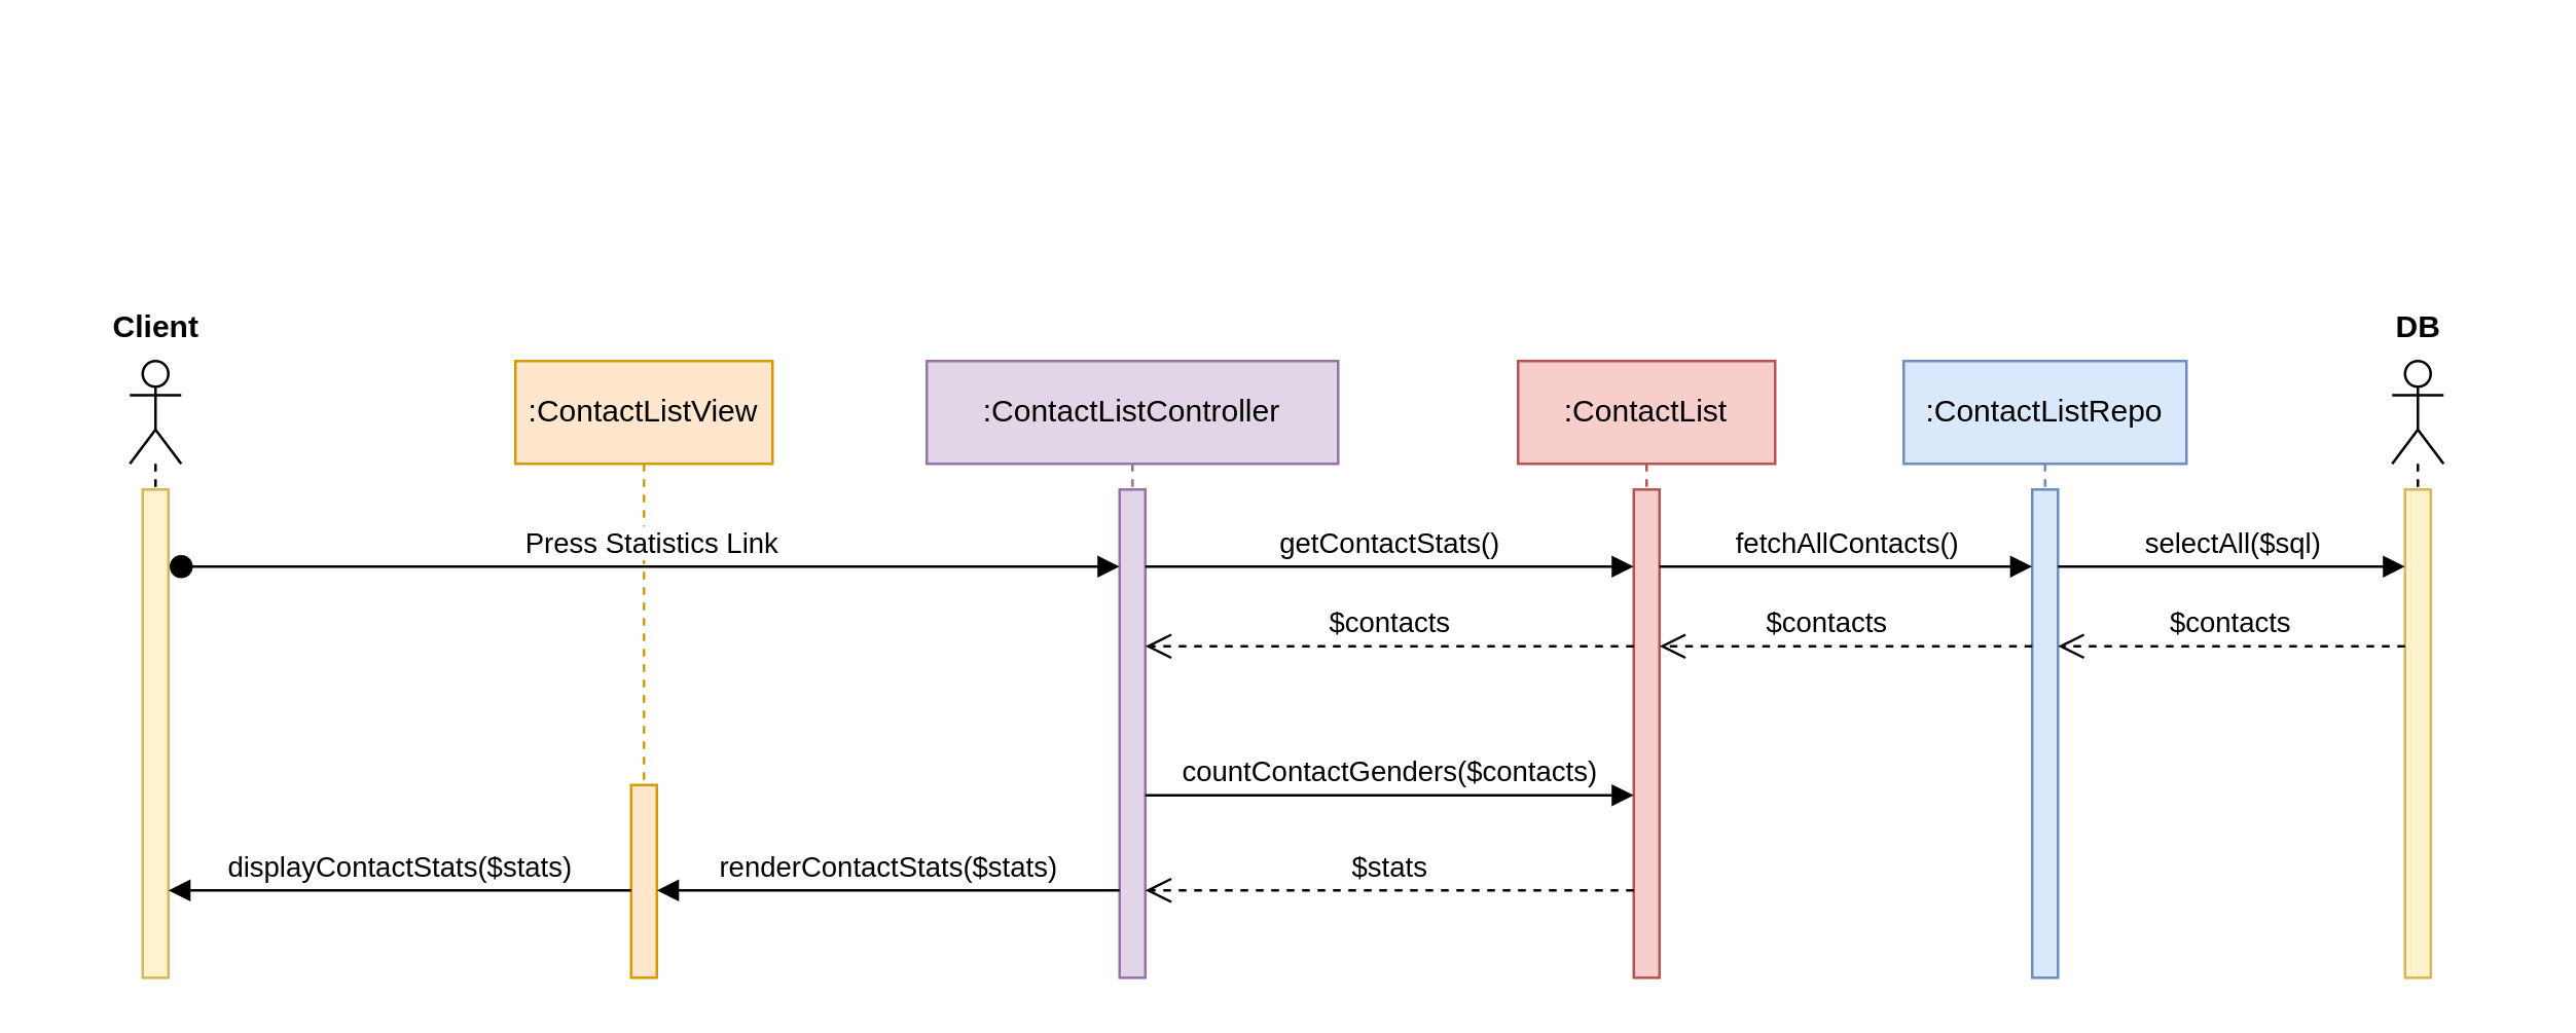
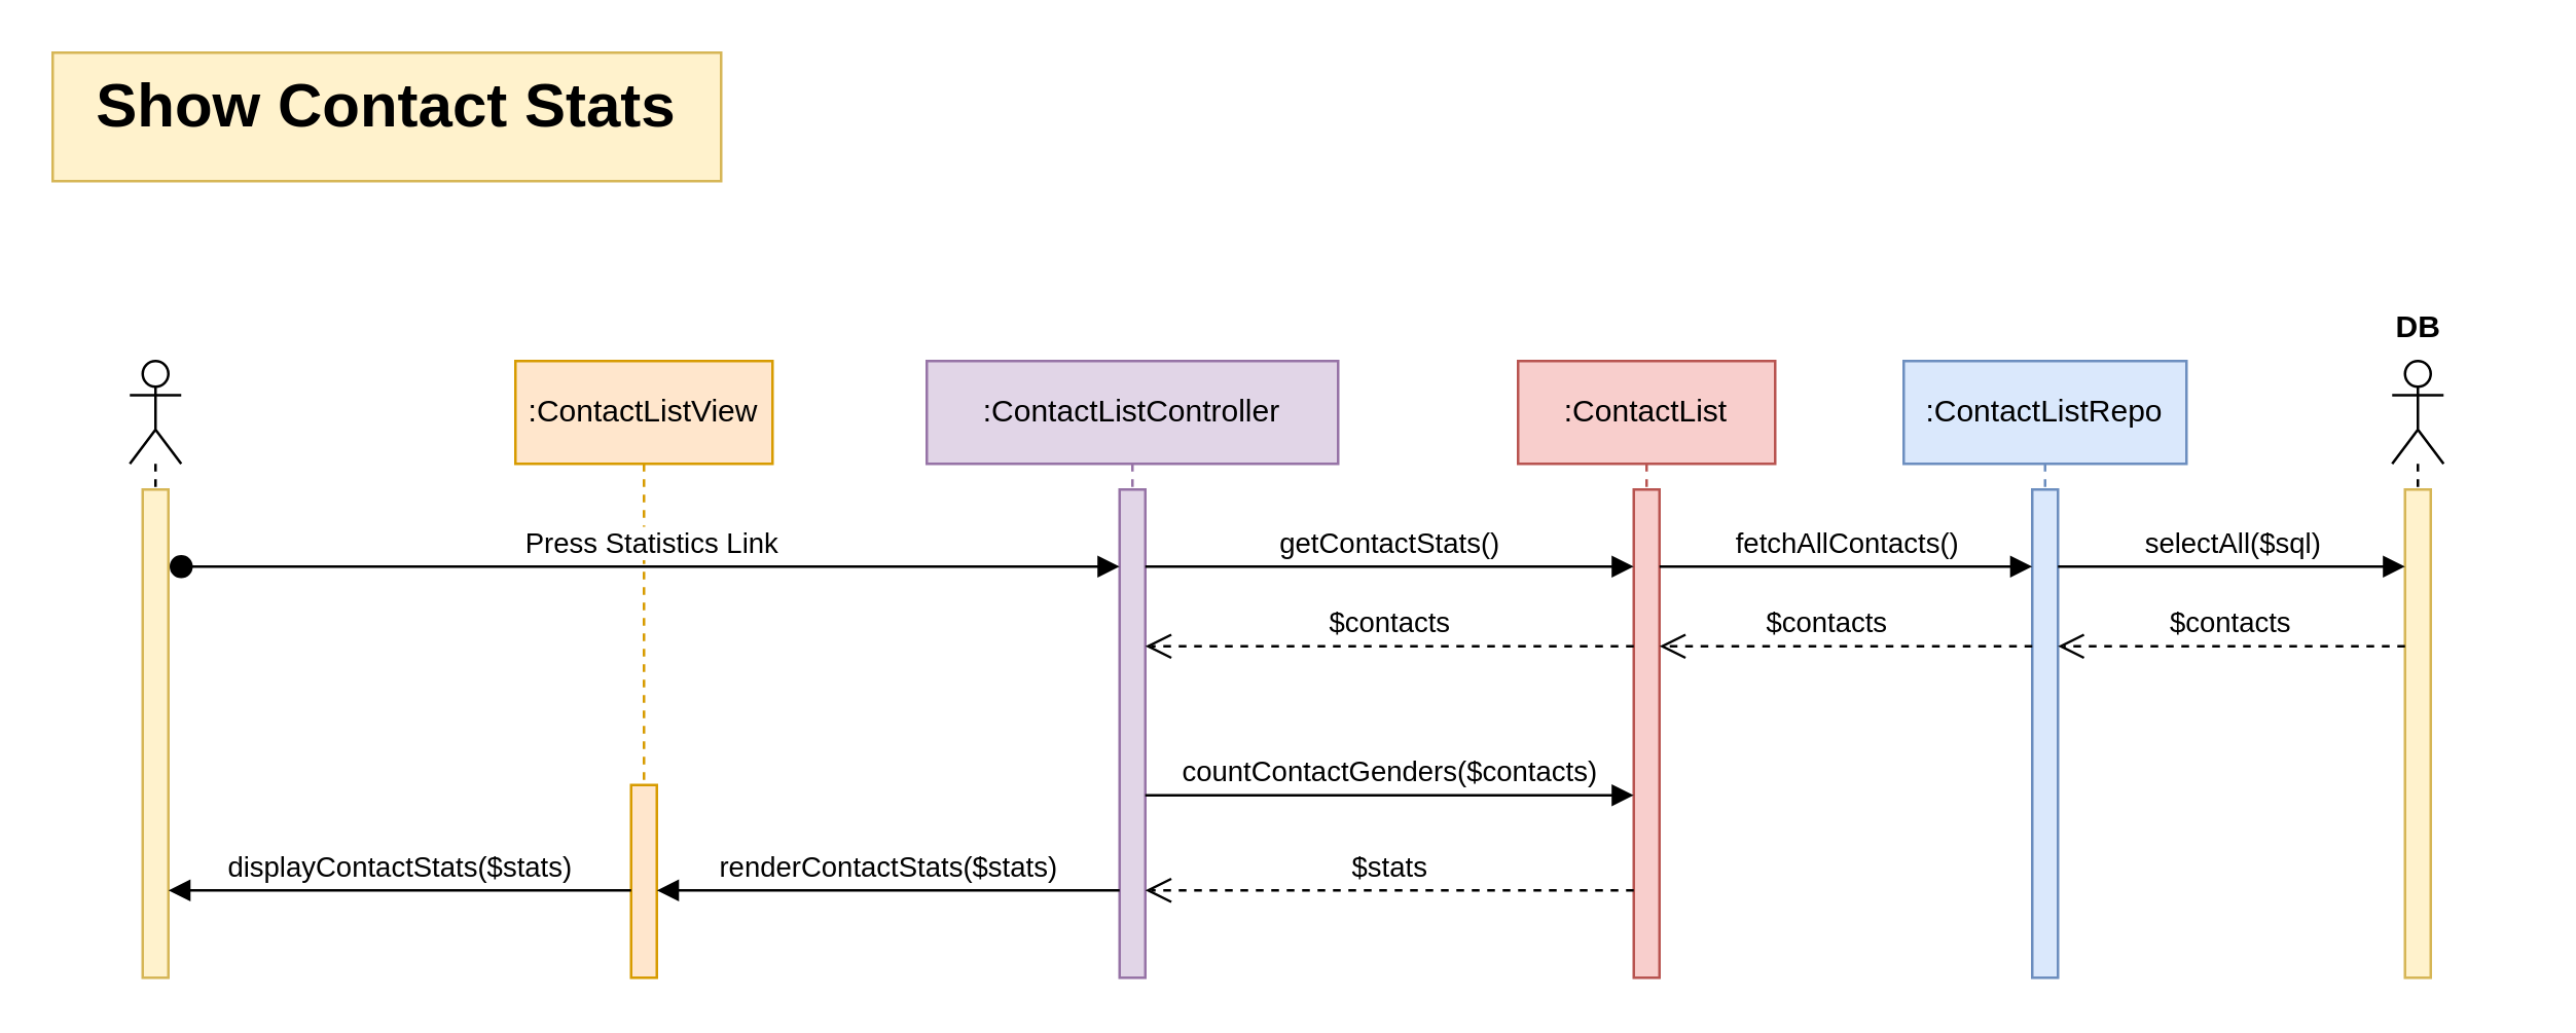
+ <mxCell id="2" value="&lt;h1 style=&quot;margin-top: 0px;&quot;&gt;Show Contact Stats&lt;/h1&gt;" style="text;html=1;whiteSpace=wrap;overflow=hidden;rounded=0;align=center;fillColor=#fff2cc;strokeColor=#d6b656;" parent="1" vertex="1"><mxGeometry x="20" y="20" width="260" height="50" as="geometry" /></mxCell>
- <mxCell id="7" value="Client" style="text;align=center;fontStyle=1;verticalAlign=middle;spacingLeft=3;spacingRight=3;strokeColor=none;rotatable=0;points=[[0,0.5],[1,0.5]];portConstraint=eastwest;html=1;rounded=0;" parent="1" vertex="1"><mxGeometry x="20" y="114" width="80" height="26" as="geometry" /></mxCell>
